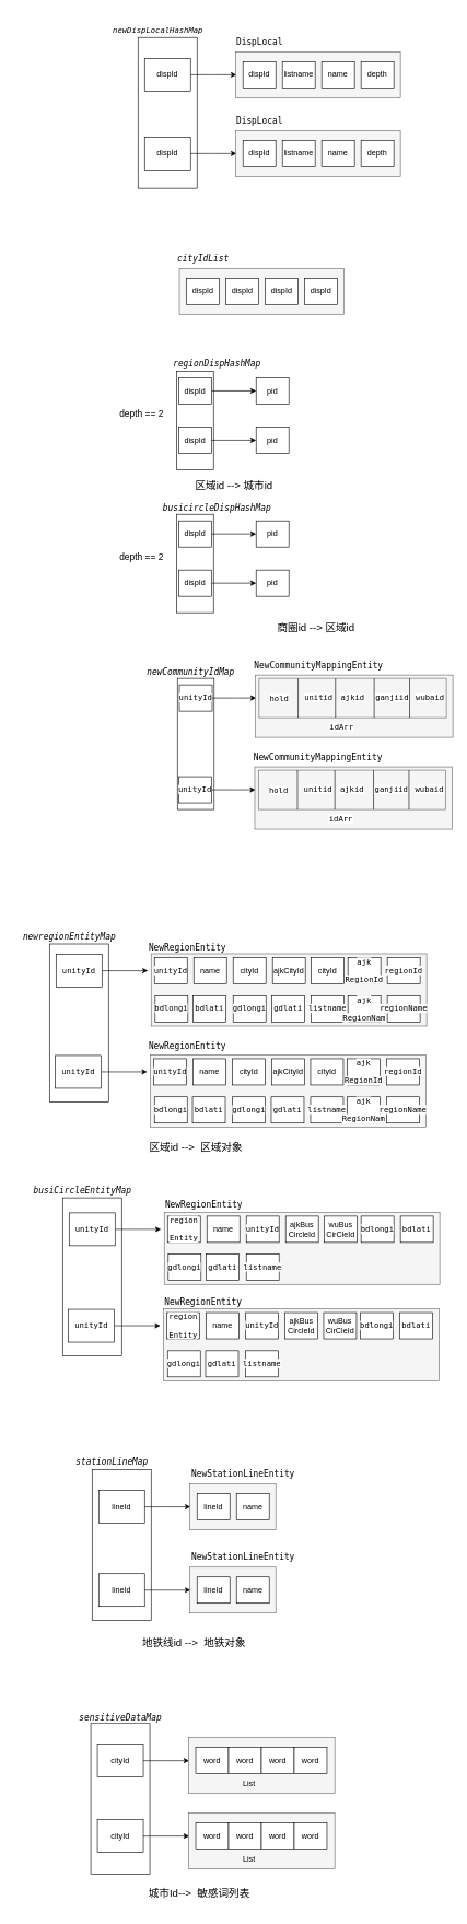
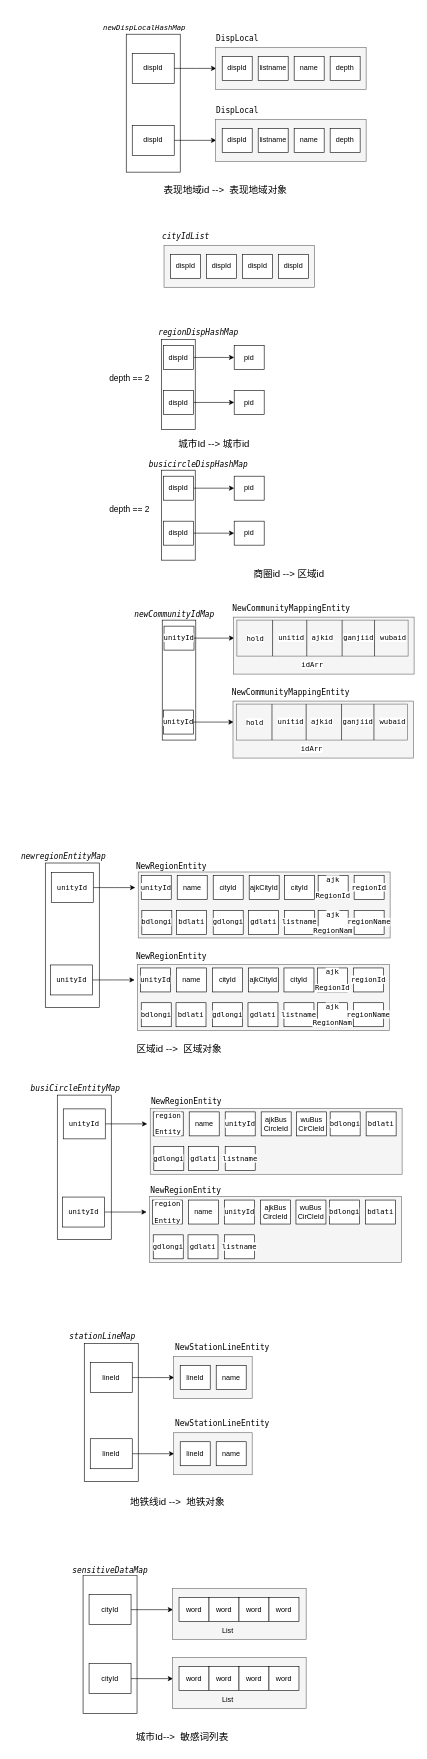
+ <mxCell id="24" value="&lt;font style=&quot;font-size: 16px;&quot;&gt;表现地域id --&amp;gt;&amp;nbsp; 表现地域对象&lt;/font&gt;" style="text;html=1;align=center;verticalAlign=middle;resizable=0;points=[];autosize=1;strokeColor=none;fillColor=none;" vertex="1" parent="1"><mxGeometry x="260" y="301" width="230" height="30" as="geometry" /></mxCell>
- <mxCell id="42" value="&lt;font style=&quot;font-size: 16px;&quot;&gt;区域id --&amp;gt; 城市id&lt;/font&gt;" style="text;html=1;align=center;verticalAlign=middle;resizable=0;points=[];autosize=1;strokeColor=none;fillColor=none;" vertex="1" parent="1"><mxGeometry x="286" y="723" width="140" height="30" as="geometry" /></mxCell>
+ <mxCell id="42" value="&lt;font style=&quot;font-size: 16px;&quot;&gt;城市Id --&amp;gt; 城市id&lt;/font&gt;" style="text;html=1;align=center;verticalAlign=middle;resizable=0;points=[];autosize=1;strokeColor=none;fillColor=none;" vertex="1" parent="1"><mxGeometry x="286" y="723" width="140" height="30" as="geometry" /></mxCell>
- <mxCell id="200" value="&lt;font style=&quot;font-size: 16px;&quot;&gt;城市Id--&amp;gt;&amp;nbsp; 敏感词列表&lt;/font&gt;" style="text;html=1;align=center;verticalAlign=middle;resizable=0;points=[];autosize=1;strokeColor=none;fillColor=none;" vertex="1" parent="1"><mxGeometry x="213" y="2870" width="180" height="30" as="geometry" /></mxCell>
+ <mxCell id="200" value="&lt;font style=&quot;font-size: 16px;&quot;&gt;城市Id--&amp;gt;&amp;nbsp; 敏感词列表&lt;/font&gt;" style="text;html=1;align=center;verticalAlign=middle;resizable=0;points=[];autosize=1;strokeColor=none;fillColor=none;" vertex="1" parent="1"><mxGeometry x="213" y="2880" width="180" height="30" as="geometry" /></mxCell>
